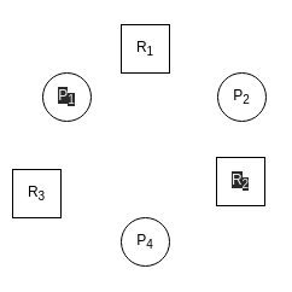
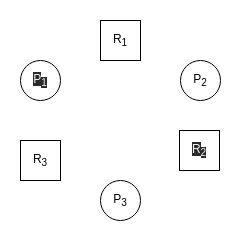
- <mxCell id="2" value="&lt;span style=&quot;color: rgb(240 , 240 , 240) ; font-family: &amp;#34;helvetica&amp;#34; ; font-size: 12px ; font-style: normal ; font-weight: 400 ; letter-spacing: normal ; text-align: center ; text-indent: 0px ; text-transform: none ; word-spacing: 0px ; background-color: rgb(42 , 42 , 42) ; display: inline ; float: none&quot;&gt;P&lt;/span&gt;&lt;sub style=&quot;color: rgb(240 , 240 , 240) ; font-family: &amp;#34;helvetica&amp;#34; ; font-style: normal ; font-weight: 400 ; letter-spacing: normal ; text-align: center ; text-indent: 0px ; text-transform: none ; word-spacing: 0px ; background-color: rgb(42 , 42 , 42)&quot;&gt;1&lt;/sub&gt;" style="ellipse;whiteSpace=wrap;html=1;aspect=fixed;" vertex="1" parent="1"><mxGeometry x="35" y="60" width="40" height="40" as="geometry" /></mxCell>
+ <mxCell id="2" value="&lt;span style=&quot;color: rgb(240 , 240 , 240) ; font-family: &amp;#34;helvetica&amp;#34; ; font-size: 12px ; font-style: normal ; font-weight: 400 ; letter-spacing: normal ; text-align: center ; text-indent: 0px ; text-transform: none ; word-spacing: 0px ; background-color: rgb(42 , 42 , 42) ; display: inline ; float: none&quot;&gt;P&lt;/span&gt;&lt;sub style=&quot;color: rgb(240 , 240 , 240) ; font-family: &amp;#34;helvetica&amp;#34; ; font-style: normal ; font-weight: 400 ; letter-spacing: normal ; text-align: center ; text-indent: 0px ; text-transform: none ; word-spacing: 0px ; background-color: rgb(42 , 42 , 42)&quot;&gt;1&lt;/sub&gt;" style="ellipse;whiteSpace=wrap;html=1;aspect=fixed;" vertex="1" parent="1"><mxGeometry x="20" y="60" width="40" height="40" as="geometry" /></mxCell>
- <mxCell id="5" value="&lt;span&gt;R&lt;/span&gt;&lt;sub&gt;3&lt;/sub&gt;" style="whiteSpace=wrap;html=1;aspect=fixed;" vertex="1" parent="1"><mxGeometry x="10" y="140" width="40" height="40" as="geometry" /></mxCell>
+ <mxCell id="5" value="&lt;span&gt;R&lt;/span&gt;&lt;sub&gt;3&lt;/sub&gt;" style="whiteSpace=wrap;html=1;aspect=fixed;" vertex="1" parent="1"><mxGeometry x="20" y="140" width="40" height="40" as="geometry" /></mxCell>
- <mxCell id="7" value="&lt;span&gt;P&lt;/span&gt;&lt;sub&gt;4&lt;/sub&gt;" style="ellipse;whiteSpace=wrap;html=1;aspect=fixed;" vertex="1" parent="1"><mxGeometry x="100" y="180" width="40" height="40" as="geometry" /></mxCell>
+ <mxCell id="7" value="&lt;span&gt;P&lt;/span&gt;&lt;sub&gt;3&lt;/sub&gt;" style="ellipse;whiteSpace=wrap;html=1;aspect=fixed;" vertex="1" parent="1"><mxGeometry x="100" y="180" width="40" height="40" as="geometry" /></mxCell>
